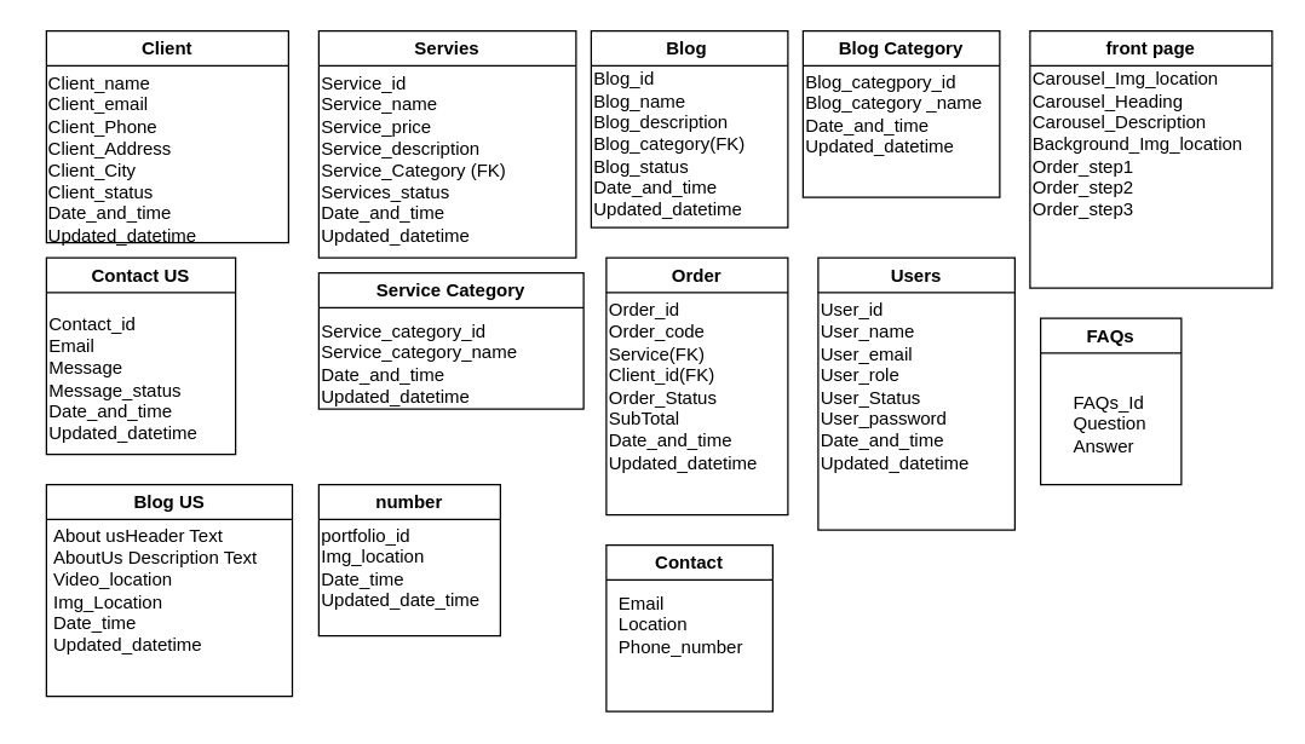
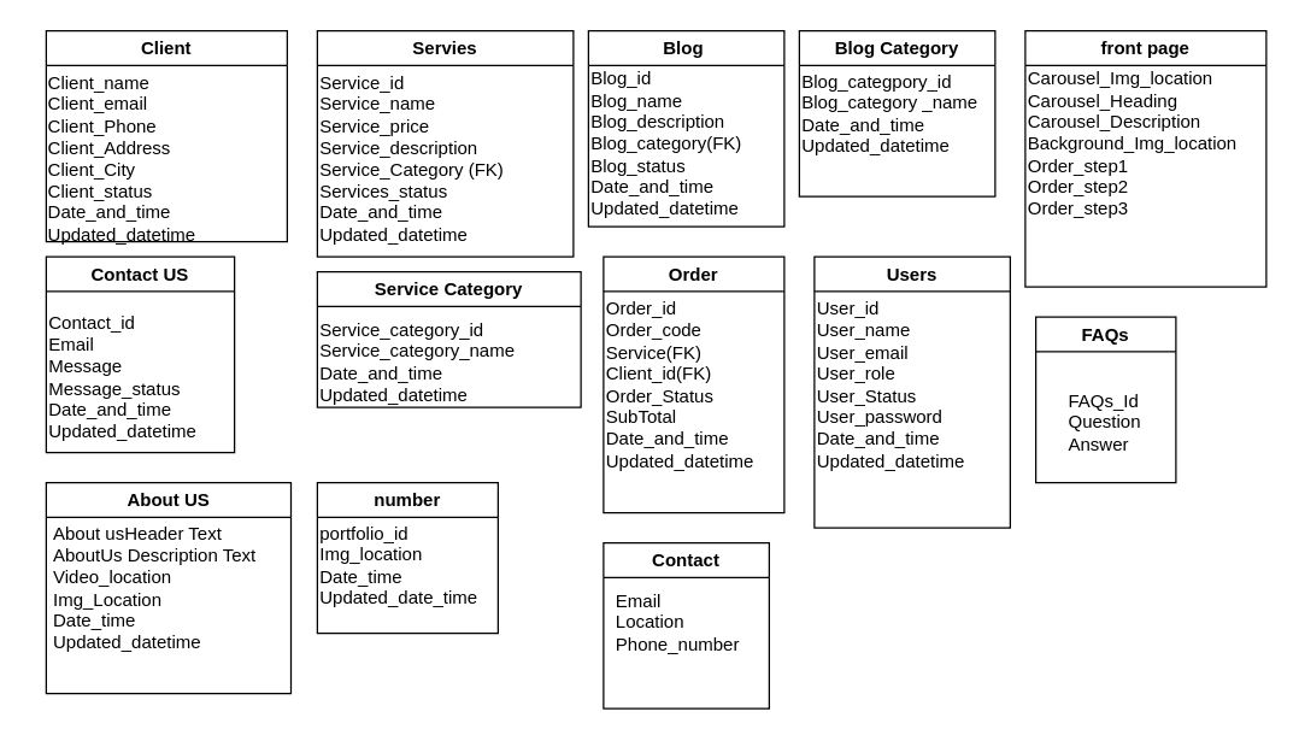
- <mxCell id="18" value="Blog US" style="swimlane;whiteSpace=wrap;html=1;" parent="1" vertex="1"><mxGeometry x="30" y="320" width="162.5" height="140" as="geometry" /></mxCell>
+ <mxCell id="18" value="About US" style="swimlane;whiteSpace=wrap;html=1;" parent="1" vertex="1"><mxGeometry x="30" y="320" width="162.5" height="140" as="geometry" /></mxCell>
